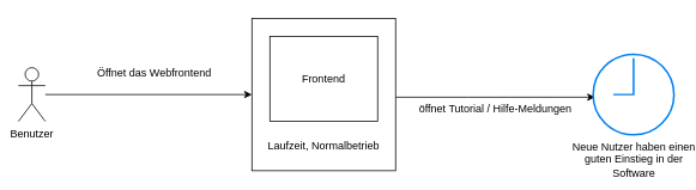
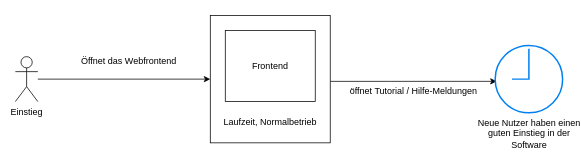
- <mxCell id="8" value="Benutzer" style="shape=umlActor;verticalLabelPosition=bottom;labelBackgroundColor=#ffffff;verticalAlign=top;html=1;outlineConnect=0;" vertex="1" parent="1"><mxGeometry x="20" y="75" width="30" height="60" as="geometry" /></mxCell>
+ <mxCell id="8" value="Einstieg" style="shape=umlActor;verticalLabelPosition=bottom;labelBackgroundColor=#ffffff;verticalAlign=top;html=1;outlineConnect=0;" vertex="1" parent="1"><mxGeometry x="20" y="75" width="30" height="60" as="geometry" /></mxCell>
